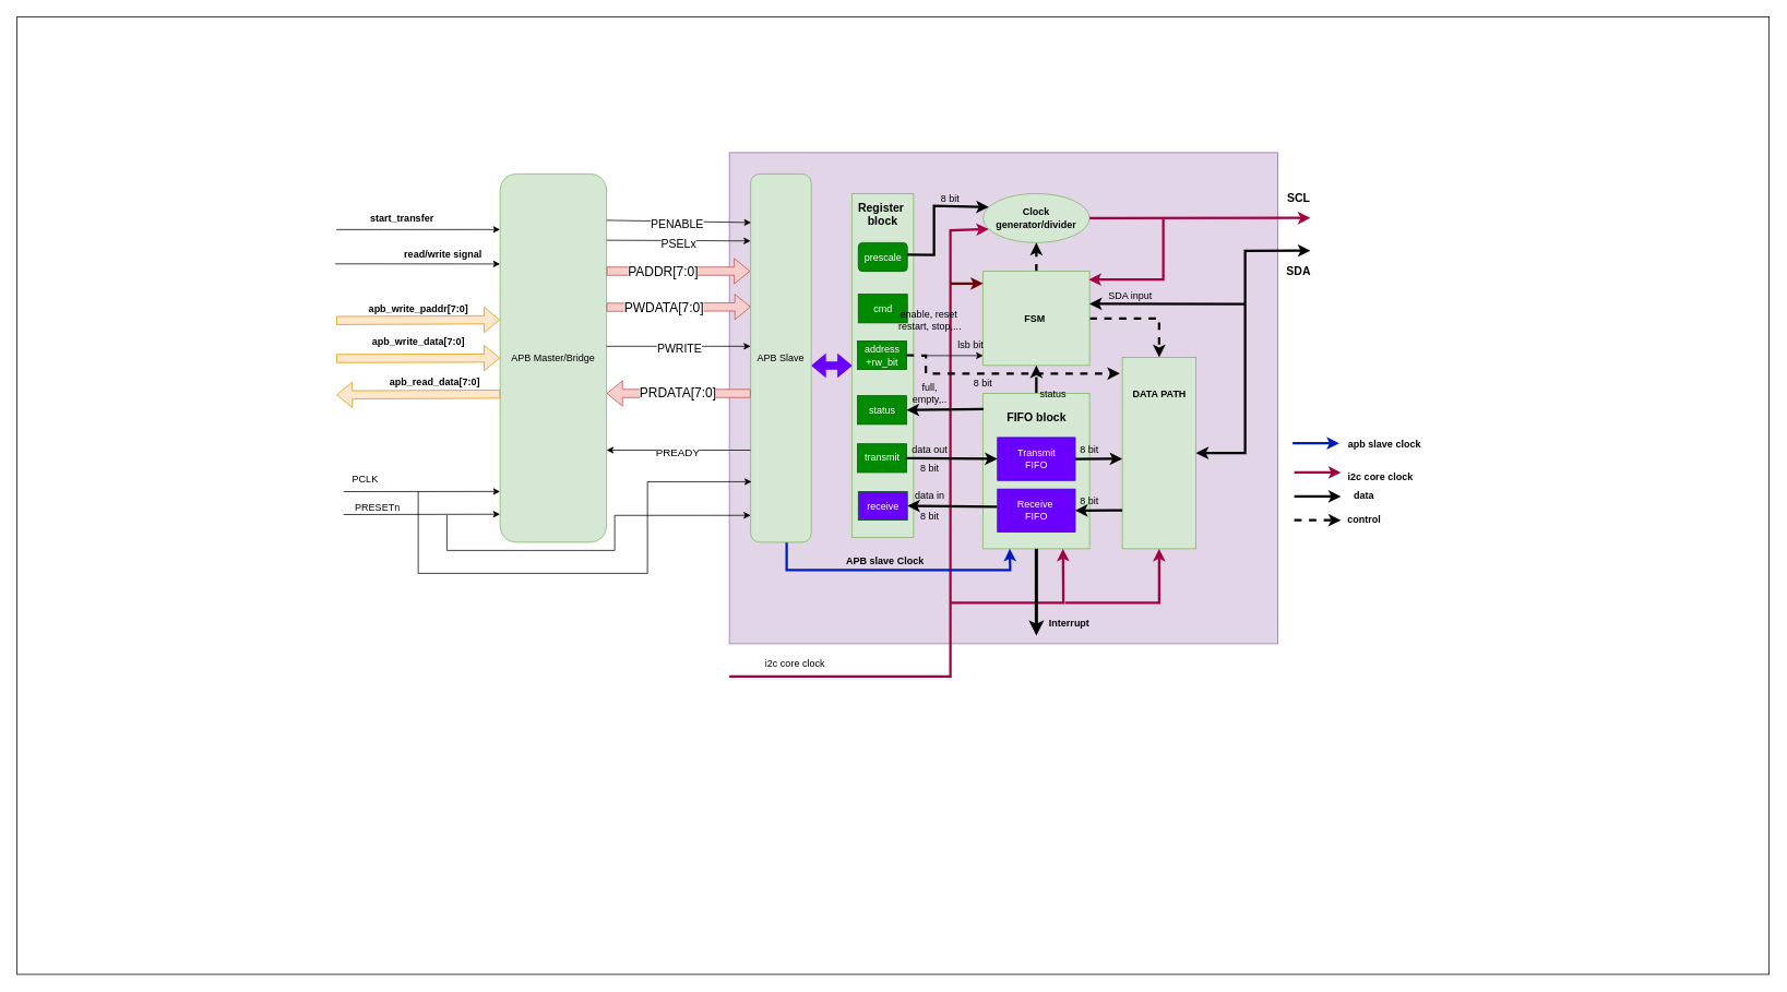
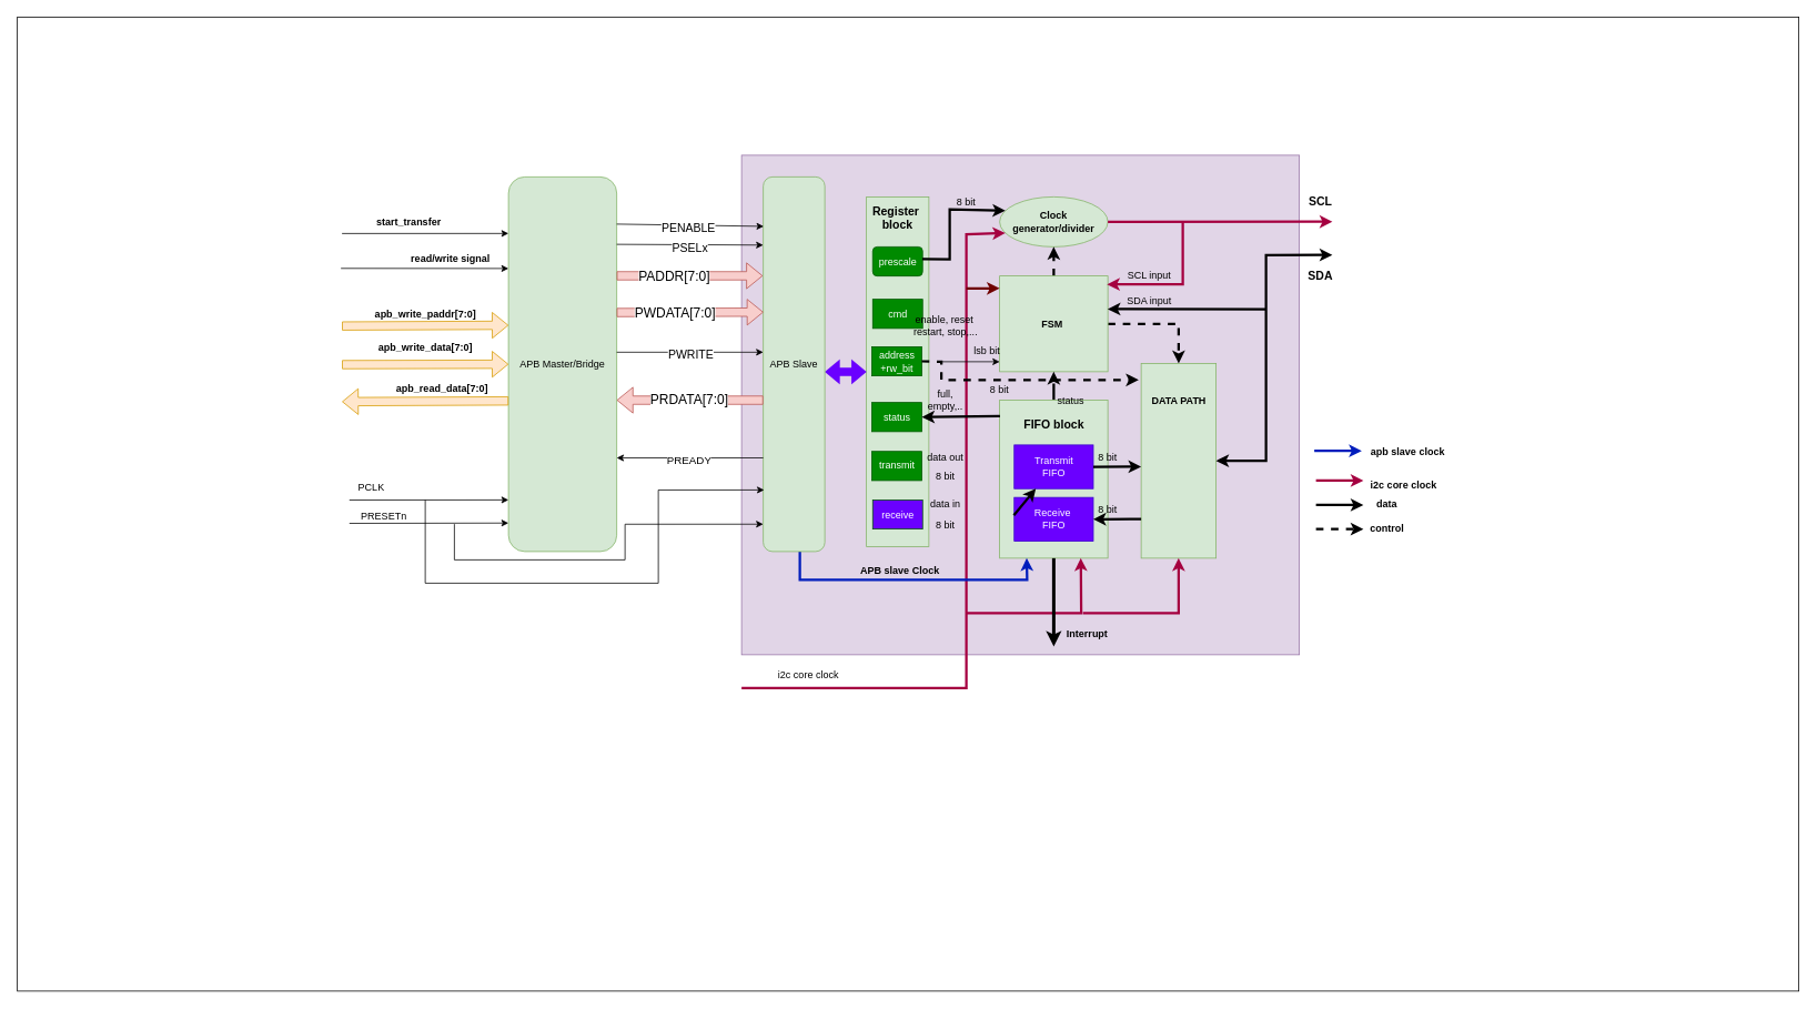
+ <mxCell id="43" value="SCL input" style="text;strokeColor=none;align=center;fillColor=none;html=1;verticalAlign=middle;whiteSpace=wrap;rounded=0;" parent="1" vertex="1"><mxGeometry x="1350" y="316" width="60" height="30" as="geometry" /></mxCell>
- <mxCell id="25" value="" style="endArrow=classic;html=1;rounded=0;exitX=1;exitY=0.5;exitDx=0;exitDy=0;entryX=0;entryY=0.5;entryDx=0;entryDy=0;strokeWidth=3;" parent="1" source="10" target="19" edge="1"><mxGeometry width="50" height="50" relative="1" as="geometry"><mxPoint x="1170" y="526" as="sourcePoint" /><mxPoint x="1220" y="476" as="targetPoint" /></mxGeometry></mxCell>
- <mxCell id="27" value="" style="endArrow=classic;html=1;rounded=0;exitX=-0.005;exitY=0.41;exitDx=0;exitDy=0;exitPerimeter=0;entryX=1;entryY=0.5;entryDx=0;entryDy=0;strokeWidth=3;" parent="1" source="20" target="11" edge="1"><mxGeometry width="50" height="50" relative="1" as="geometry"><mxPoint x="1135" y="616" as="sourcePoint" /><mxPoint x="1185" y="566" as="targetPoint" /></mxGeometry></mxCell>
+ <mxCell id="27" value="" style="endArrow=classic;html=1;rounded=0;exitX=-0.005;exitY=0.41;exitDx=0;exitDy=0;exitPerimeter=0;strokeWidth=3;" parent="1" source="20" target="19" edge="1"><mxGeometry width="50" height="50" relative="1" as="geometry"><mxPoint x="1135" y="616" as="sourcePoint" /><mxPoint x="1185" y="566" as="targetPoint" /></mxGeometry></mxCell>
